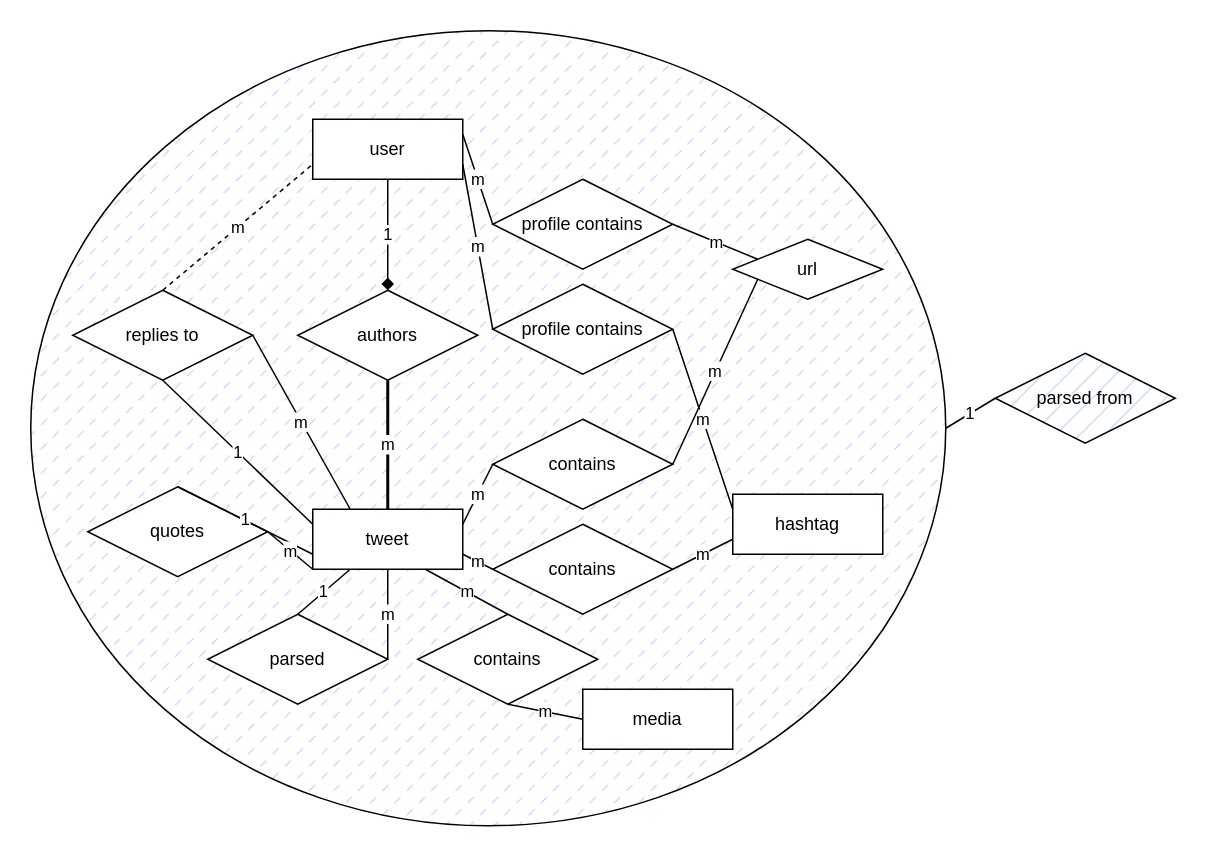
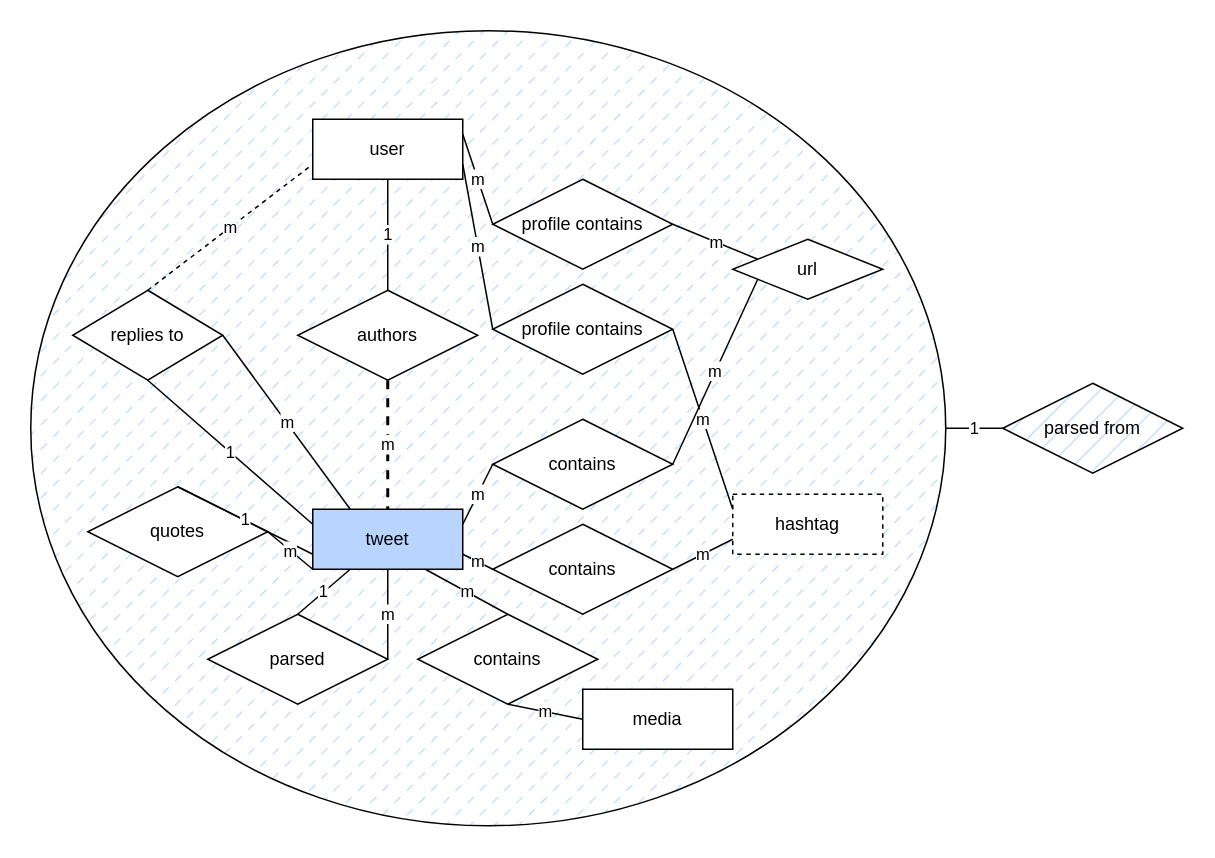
- <mxCell id="8" value="1" style="endArrow=diamond;html=1;rounded=0;exitX=0.5;exitY=1;exitDx=0;exitDy=0;" parent="1" source="6" target="7" edge="1"><mxGeometry relative="1" as="geometry"><mxPoint x="488" y="259" as="sourcePoint" /><mxPoint x="648" y="259" as="targetPoint" /></mxGeometry></mxCell>
+ <mxCell id="8" value="1" style="endArrow=none;html=1;rounded=0;exitX=0.5;exitY=1;exitDx=0;exitDy=0;" parent="1" source="6" target="7" edge="1"><mxGeometry relative="1" as="geometry"><mxPoint x="488" y="259" as="sourcePoint" /><mxPoint x="648" y="259" as="targetPoint" /></mxGeometry></mxCell>
- <mxCell id="10" value="replies to" style="shape=rhombus;perimeter=rhombusPerimeter;whiteSpace=wrap;html=1;align=center;" parent="1" vertex="1"><mxGeometry x="48" y="193" width="120" height="60" as="geometry" /></mxCell>
+ <mxCell id="10" value="replies to" style="shape=rhombus;perimeter=rhombusPerimeter;whiteSpace=wrap;html=1;align=center;" parent="1" vertex="1"><mxGeometry x="48" y="193" width="100" height="60" as="geometry" /></mxCell>
- <mxCell id="2" value="parsed from" style="shape=rhombus;perimeter=rhombusPerimeter;whiteSpace=wrap;html=1;align=center;fillStyle=hatch;fillColor=#B7D5FF;" parent="1" vertex="1"><mxGeometry x="663" y="235" width="120" height="60" as="geometry" /></mxCell>
+ <mxCell id="2" value="parsed from" style="shape=rhombus;perimeter=rhombusPerimeter;whiteSpace=wrap;html=1;align=center;fillStyle=hatch;fillColor=#B7D5FF;" parent="1" vertex="1"><mxGeometry x="668" y="255" width="120" height="60" as="geometry" /></mxCell>
- <mxCell id="9" value="m" style="endArrow=none;html=1;rounded=0;exitX=0.5;exitY=1;exitDx=0;exitDy=0;entryX=0.5;entryY=0;entryDx=0;entryDy=0;strokeWidth=2;" parent="1" source="7" target="5" edge="1"><mxGeometry relative="1" as="geometry"><mxPoint x="488" y="259" as="sourcePoint" /><mxPoint x="648" y="259" as="targetPoint" /></mxGeometry></mxCell>
+ <mxCell id="9" value="m" style="endArrow=none;html=1;rounded=0;exitX=0.5;exitY=1;exitDx=0;exitDy=0;entryX=0.5;entryY=0;entryDx=0;entryDy=0;strokeWidth=2;dashed=1;" parent="1" source="7" target="5" edge="1"><mxGeometry relative="1" as="geometry"><mxPoint x="488" y="259" as="sourcePoint" /><mxPoint x="648" y="259" as="targetPoint" /></mxGeometry></mxCell>
- <mxCell id="21" value="hashtag" style="whiteSpace=wrap;html=1;align=center;" parent="1" vertex="1"><mxGeometry x="488" y="329" width="100" height="40" as="geometry" /></mxCell>
+ <mxCell id="21" value="hashtag" style="whiteSpace=wrap;html=1;align=center;dashed=1;" parent="1" vertex="1"><mxGeometry x="488" y="329" width="100" height="40" as="geometry" /></mxCell>
- <mxCell id="5" value="tweet" style="whiteSpace=wrap;html=1;align=center;" parent="1" vertex="1"><mxGeometry x="208" y="339" width="100" height="40" as="geometry" /></mxCell>
+ <mxCell id="5" value="tweet" style="whiteSpace=wrap;html=1;align=center;fillColor=#b7d5ff;" parent="1" vertex="1"><mxGeometry x="208" y="339" width="100" height="40" as="geometry" /></mxCell>
